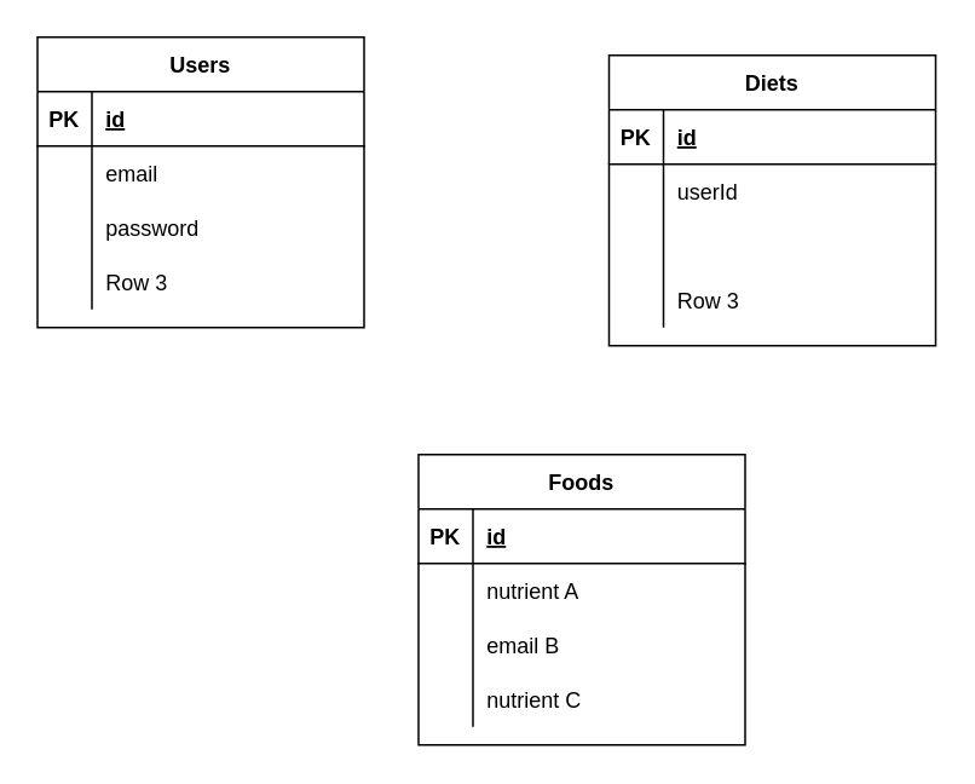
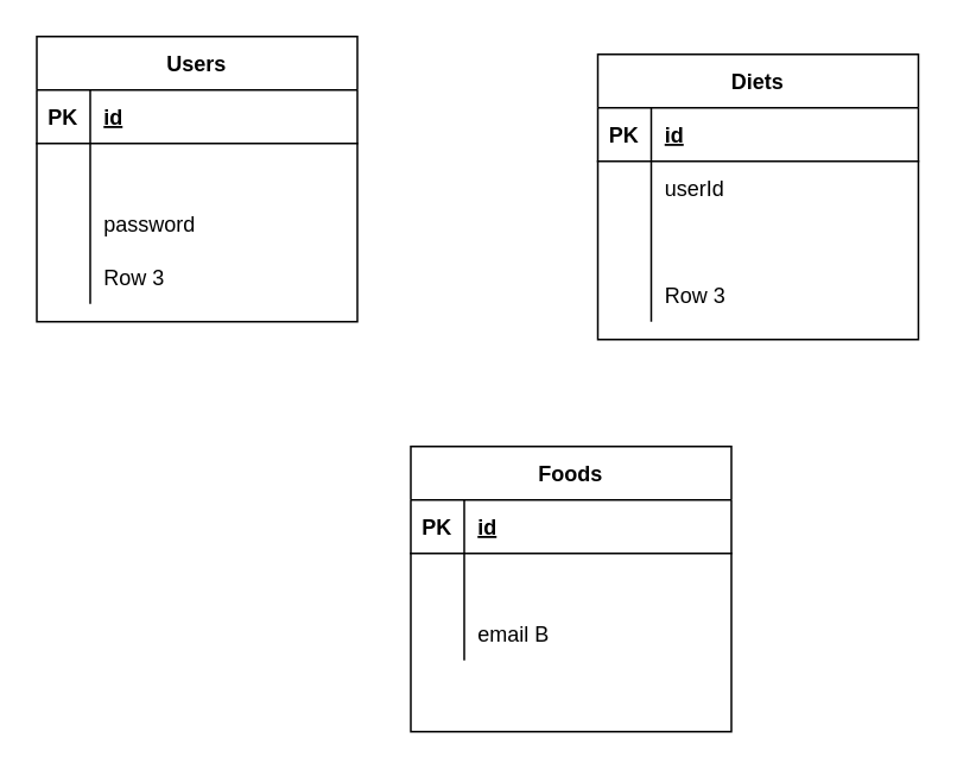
- <mxCell id="8" value="email" style="shape=partialRectangle;connectable=0;fillColor=none;top=0;left=0;bottom=0;right=0;align=left;spacingLeft=6;overflow=hidden;" vertex="1" parent="6"><mxGeometry x="30" width="150" height="30" as="geometry" /></mxCell>
- <mxCell id="33" value="nutrient A" style="shape=partialRectangle;connectable=0;fillColor=none;top=0;left=0;bottom=0;right=0;align=left;spacingLeft=6;overflow=hidden;" vertex="1" parent="31"><mxGeometry x="30" width="150" height="30" as="geometry" /></mxCell>
- <mxCell id="39" value="nutrient C" style="shape=partialRectangle;connectable=0;fillColor=none;top=0;left=0;bottom=0;right=0;align=left;spacingLeft=6;overflow=hidden;" vertex="1" parent="37"><mxGeometry x="30" width="150" height="30" as="geometry" /></mxCell>
